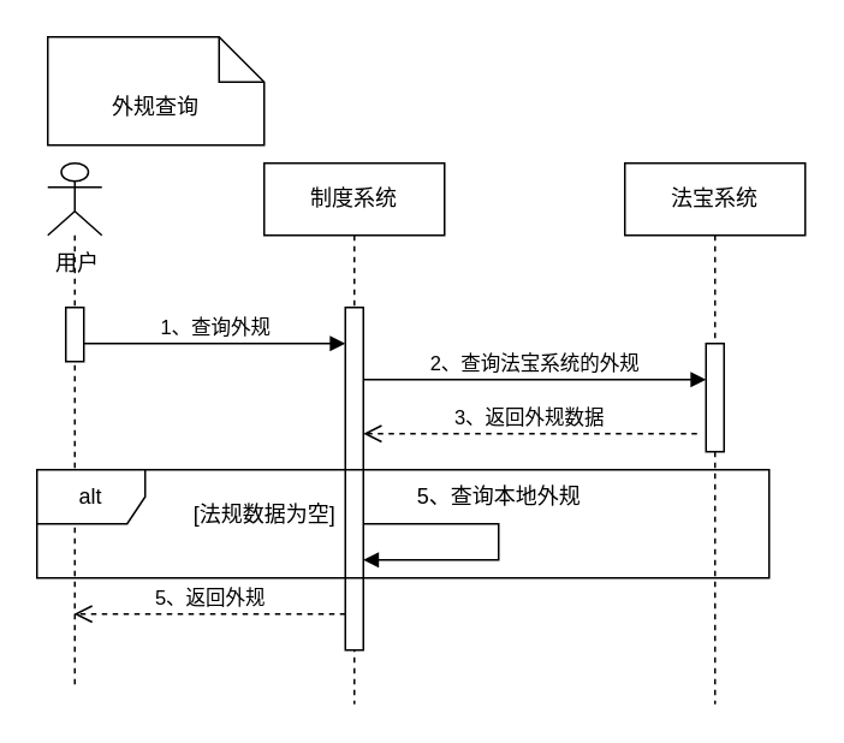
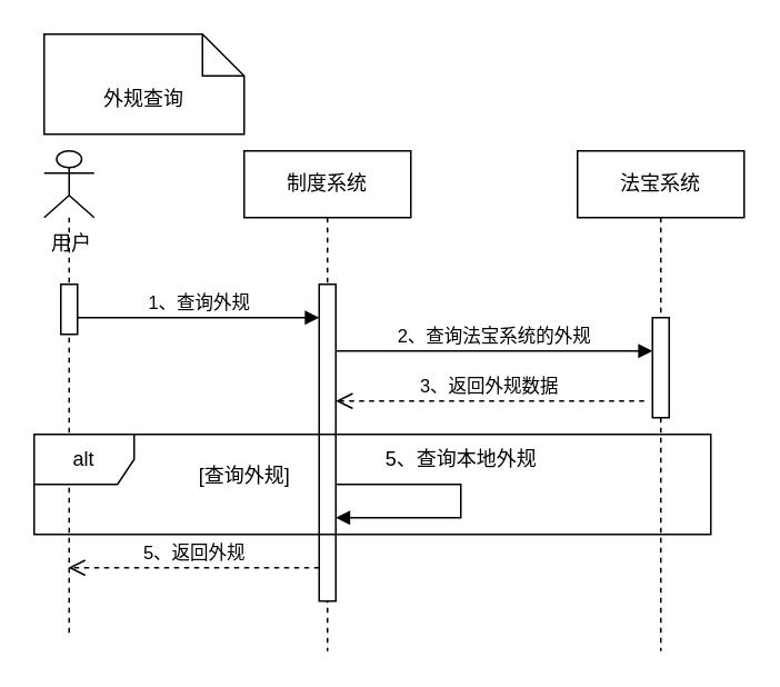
- <mxCell id="15" value="[法规数据为空]" style="text;html=1;align=center;verticalAlign=middle;resizable=0;points=[];autosize=1;strokeColor=none;fillColor=none;" vertex="1" parent="1"><mxGeometry x="96" y="270" width="100" height="30" as="geometry" /></mxCell>
+ <mxCell id="15" value="[查询外规]" style="text;html=1;align=center;verticalAlign=middle;resizable=0;points=[];autosize=1;strokeColor=none;fillColor=none;" vertex="1" parent="1"><mxGeometry x="96" y="270" width="100" height="30" as="geometry" /></mxCell>
